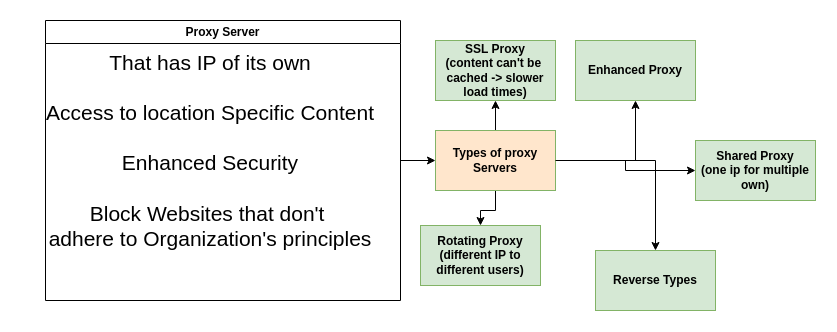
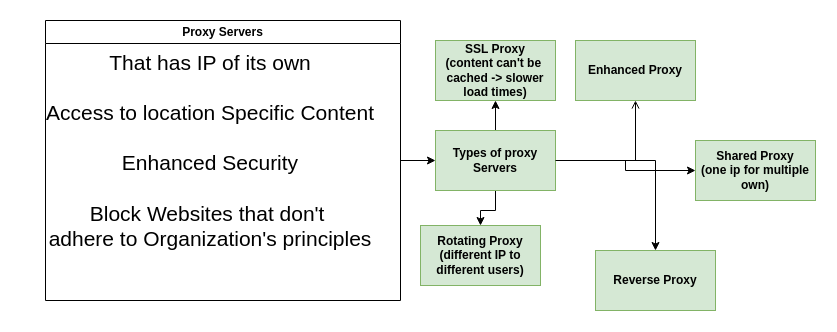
- <mxCell id="3" value="Proxy Server" style="swimlane;whiteSpace=wrap;html=1;" vertex="1" parent="1"><mxGeometry x="45" y="20" width="355" height="280" as="geometry" /></mxCell>
+ <mxCell id="3" value="Proxy Servers" style="swimlane;whiteSpace=wrap;html=1;" vertex="1" parent="1"><mxGeometry x="45" y="20" width="355" height="280" as="geometry" /></mxCell>
- <mxCell id="5" value="" style="edgeStyle=orthogonalEdgeStyle;rounded=0;orthogonalLoop=1;jettySize=auto;html=1;" edge="1" parent="1" source="9" target="10"><mxGeometry relative="1" as="geometry" /></mxCell>
+ <mxCell id="5" value="" style="edgeStyle=orthogonalEdgeStyle;rounded=0;orthogonalLoop=1;jettySize=auto;html=1;endArrow=open;" edge="1" parent="1" source="9" target="10"><mxGeometry relative="1" as="geometry" /></mxCell>
- <mxCell id="9" value="Types of proxy&lt;div&gt;Servers&lt;/div&gt;" style="whiteSpace=wrap;html=1;fontStyle=1;startSize=23;fillColor=#ffe6cc;strokeColor=#82b366;" vertex="1" parent="1"><mxGeometry x="435" y="130" width="120" height="60" as="geometry" /></mxCell>
+ <mxCell id="9" value="Types of proxy&lt;div&gt;Servers&lt;/div&gt;" style="whiteSpace=wrap;html=1;fontStyle=1;startSize=23;fillColor=#d5e8d4;strokeColor=#82b366;" vertex="1" parent="1"><mxGeometry x="435" y="130" width="120" height="60" as="geometry" /></mxCell>
- <mxCell id="11" value="Reverse Types" style="whiteSpace=wrap;html=1;fontStyle=1;startSize=23;fillColor=#d5e8d4;strokeColor=#82b366;" vertex="1" parent="1"><mxGeometry x="595" y="250" width="120" height="60" as="geometry" /></mxCell>
+ <mxCell id="11" value="Reverse Proxy" style="whiteSpace=wrap;html=1;fontStyle=1;startSize=23;fillColor=#d5e8d4;strokeColor=#82b366;" vertex="1" parent="1"><mxGeometry x="595" y="250" width="120" height="60" as="geometry" /></mxCell>
